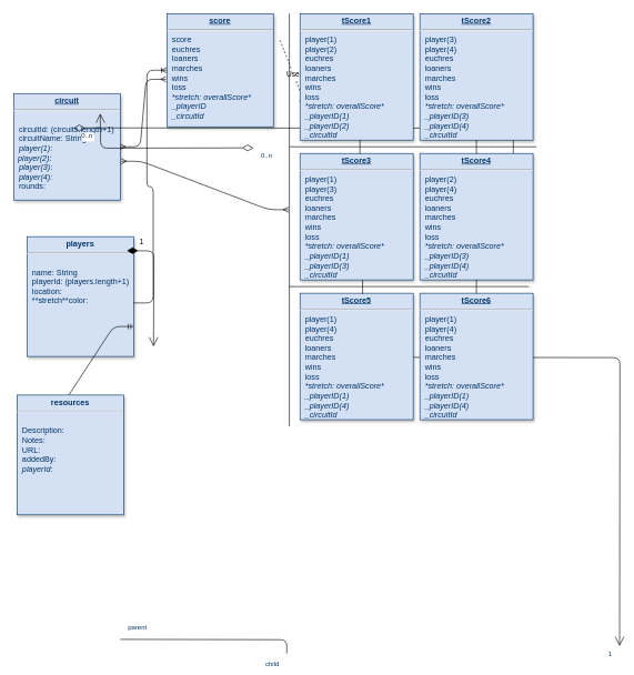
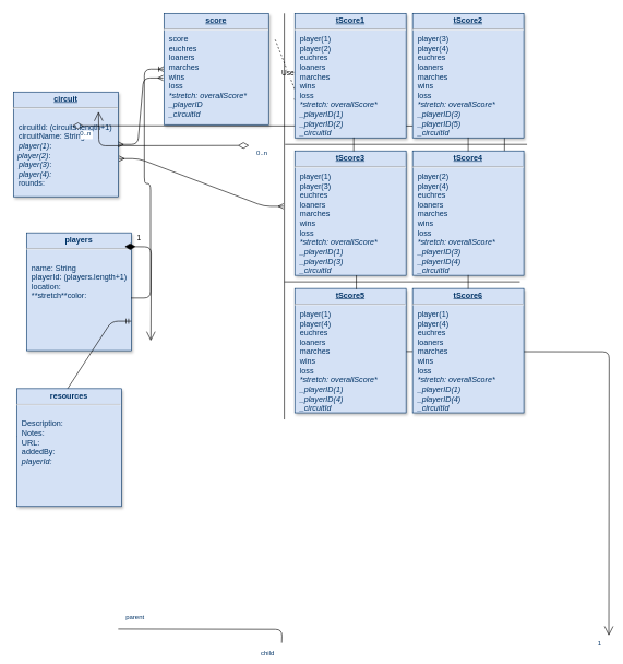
- <mxCell id="22" value="&lt;p style=&quot;margin: 0px ; margin-top: 4px ; text-align: center ; text-decoration: underline&quot;&gt;&lt;b&gt;tScore2&lt;/b&gt;&lt;/p&gt;&lt;hr&gt;&lt;p style=&quot;margin: 0px ; margin-left: 8px&quot;&gt;player(3)&lt;/p&gt;&lt;p style=&quot;margin: 0px ; margin-left: 8px&quot;&gt;player(4)&lt;br&gt;&lt;/p&gt;&lt;p style=&quot;margin: 0px ; margin-left: 8px&quot;&gt;euchres&lt;/p&gt;&lt;p style=&quot;margin: 0px ; margin-left: 8px&quot;&gt;loaners&lt;/p&gt;&lt;p style=&quot;margin: 0px ; margin-left: 8px&quot;&gt;marches&lt;/p&gt;&lt;p style=&quot;margin: 0px ; margin-left: 8px&quot;&gt;wins&lt;/p&gt;&lt;p style=&quot;margin: 0px ; margin-left: 8px&quot;&gt;loss&lt;/p&gt;&lt;p style=&quot;margin: 0px ; margin-left: 8px&quot;&gt;&lt;i&gt;*stretch: overallScore*&lt;/i&gt;&lt;/p&gt;&lt;p style=&quot;margin: 0px ; margin-left: 8px&quot;&gt;&lt;i&gt;_playerID(3)&lt;/i&gt;&lt;/p&gt;&lt;p style=&quot;margin: 0px ; margin-left: 8px&quot;&gt;&lt;i&gt;_playerID(4)&lt;/i&gt;&lt;i&gt;&lt;br&gt;&lt;/i&gt;&lt;/p&gt;&lt;p style=&quot;margin: 0px ; margin-left: 8px&quot;&gt;&lt;i&gt;_circuitId&lt;/i&gt;&amp;nbsp;&lt;br&gt;&lt;/p&gt;&lt;p style=&quot;margin: 0px ; margin-left: 8px&quot;&gt;&lt;br&gt;&lt;/p&gt;&lt;p style=&quot;margin: 0px ; margin-left: 8px&quot;&gt;&lt;br&gt;&lt;/p&gt;&lt;p style=&quot;margin: 0px ; margin-left: 8px&quot;&gt;&lt;br&gt;&lt;/p&gt;&lt;p style=&quot;margin: 0px ; margin-left: 8px&quot;&gt;&lt;br&gt;&lt;/p&gt;" style="verticalAlign=top;align=left;overflow=fill;fontSize=12;fontFamily=Helvetica;html=1;strokeColor=#003366;shadow=1;fillColor=#D4E1F5;fontColor=#003366;direction=west;" vertex="1" parent="1"><mxGeometry x="630" y="20" width="170" height="190" as="geometry" /></mxCell>
+ <mxCell id="22" value="&lt;p style=&quot;margin: 0px ; margin-top: 4px ; text-align: center ; text-decoration: underline&quot;&gt;&lt;b&gt;tScore2&lt;/b&gt;&lt;/p&gt;&lt;hr&gt;&lt;p style=&quot;margin: 0px ; margin-left: 8px&quot;&gt;player(3)&lt;/p&gt;&lt;p style=&quot;margin: 0px ; margin-left: 8px&quot;&gt;player(4)&lt;br&gt;&lt;/p&gt;&lt;p style=&quot;margin: 0px ; margin-left: 8px&quot;&gt;euchres&lt;/p&gt;&lt;p style=&quot;margin: 0px ; margin-left: 8px&quot;&gt;loaners&lt;/p&gt;&lt;p style=&quot;margin: 0px ; margin-left: 8px&quot;&gt;marches&lt;/p&gt;&lt;p style=&quot;margin: 0px ; margin-left: 8px&quot;&gt;wins&lt;/p&gt;&lt;p style=&quot;margin: 0px ; margin-left: 8px&quot;&gt;loss&lt;/p&gt;&lt;p style=&quot;margin: 0px ; margin-left: 8px&quot;&gt;&lt;i&gt;*stretch: overallScore*&lt;/i&gt;&lt;/p&gt;&lt;p style=&quot;margin: 0px ; margin-left: 8px&quot;&gt;&lt;i&gt;_playerID(3)&lt;/i&gt;&lt;/p&gt;&lt;p style=&quot;margin: 0px ; margin-left: 8px&quot;&gt;&lt;i&gt;_playerID(5)&lt;/i&gt;&lt;i&gt;&lt;br&gt;&lt;/i&gt;&lt;/p&gt;&lt;p style=&quot;margin: 0px ; margin-left: 8px&quot;&gt;&lt;i&gt;_circuitId&lt;/i&gt;&amp;nbsp;&lt;br&gt;&lt;/p&gt;&lt;p style=&quot;margin: 0px ; margin-left: 8px&quot;&gt;&lt;br&gt;&lt;/p&gt;&lt;p style=&quot;margin: 0px ; margin-left: 8px&quot;&gt;&lt;br&gt;&lt;/p&gt;&lt;p style=&quot;margin: 0px ; margin-left: 8px&quot;&gt;&lt;br&gt;&lt;/p&gt;&lt;p style=&quot;margin: 0px ; margin-left: 8px&quot;&gt;&lt;br&gt;&lt;/p&gt;" style="verticalAlign=top;align=left;overflow=fill;fontSize=12;fontFamily=Helvetica;html=1;strokeColor=#003366;shadow=1;fillColor=#D4E1F5;fontColor=#003366;direction=west;" vertex="1" parent="1"><mxGeometry x="630" y="20" width="170" height="190" as="geometry" /></mxCell>
